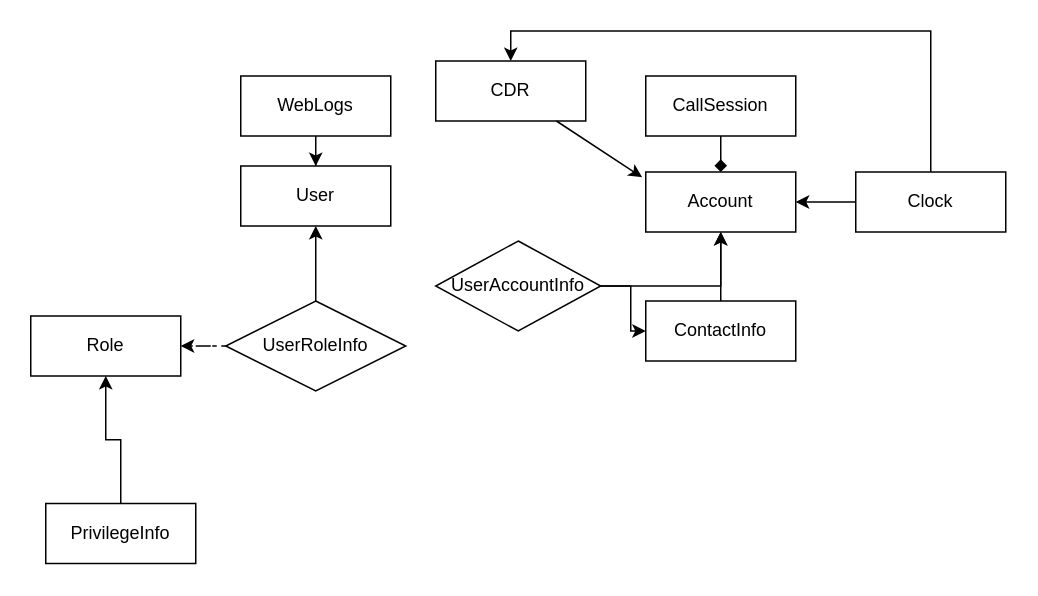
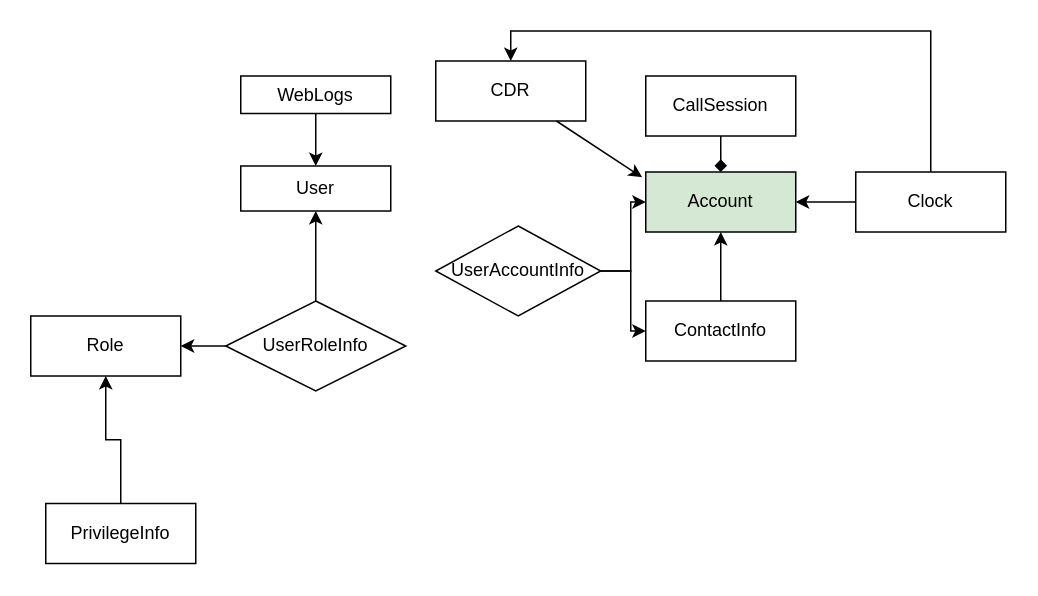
- <mxCell id="18" value="WebLogs" style="whiteSpace=wrap;html=1;align=center;" vertex="1" parent="1"><mxGeometry x="160" y="50" width="100" height="40" as="geometry" /></mxCell>
+ <mxCell id="18" value="WebLogs" style="whiteSpace=wrap;html=1;align=center;" vertex="1" parent="1"><mxGeometry x="160" y="50" width="100" height="25" as="geometry" /></mxCell>
- <mxCell id="2" value="User" style="whiteSpace=wrap;html=1;align=center;" vertex="1" parent="1"><mxGeometry x="160" y="110" width="100" height="40" as="geometry" /></mxCell>
+ <mxCell id="2" value="User" style="whiteSpace=wrap;html=1;align=center;" vertex="1" parent="1"><mxGeometry x="160" y="110" width="100" height="30" as="geometry" /></mxCell>
- <mxCell id="7" value="Account" style="whiteSpace=wrap;html=1;align=center;" vertex="1" parent="1"><mxGeometry x="430" y="114" width="100" height="40" as="geometry" /></mxCell>
+ <mxCell id="7" value="Account" style="whiteSpace=wrap;html=1;align=center;fillColor=#d5e8d4;" vertex="1" parent="1"><mxGeometry x="430" y="114" width="100" height="40" as="geometry" /></mxCell>
- <mxCell id="9" value="UserAccountInfo" style="shape=rhombus;perimeter=rhombusPerimeter;whiteSpace=wrap;html=1;align=center;" vertex="1" parent="1"><mxGeometry x="290" y="160" width="110" height="60" as="geometry" /></mxCell>
+ <mxCell id="9" value="UserAccountInfo" style="shape=rhombus;perimeter=rhombusPerimeter;whiteSpace=wrap;html=1;align=center;" vertex="1" parent="1"><mxGeometry x="290" y="150" width="110" height="60" as="geometry" /></mxCell>
- <mxCell id="4" value="" style="edgeStyle=orthogonalEdgeStyle;rounded=0;orthogonalLoop=1;jettySize=auto;html=1;dashed=1;" edge="1" parent="1" source="6" target="3"><mxGeometry relative="1" as="geometry" /></mxCell>
+ <mxCell id="4" value="" style="edgeStyle=orthogonalEdgeStyle;rounded=0;orthogonalLoop=1;jettySize=auto;html=1;" edge="1" parent="1" source="6" target="3"><mxGeometry relative="1" as="geometry" /></mxCell>
